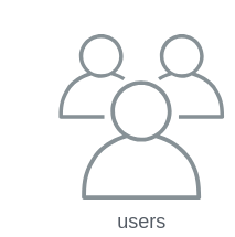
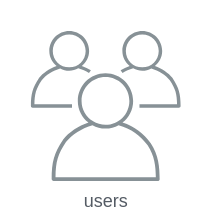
- <mxCell id="2" value="users" style="outlineConnect=0;gradientColor=none;fontColor=#545B64;strokeColor=none;fillColor=#879196;dashed=0;verticalLabelPosition=bottom;verticalAlign=top;align=center;html=1;fontSize=12;fontStyle=0;aspect=fixed;shape=mxgraph.aws4.illustration_users;pointerEvents=1" vertex="1" parent="1"><mxGeometry x="35" y="20" width="100" height="100" as="geometry" /></mxCell>
+ <mxCell id="2" value="users" style="outlineConnect=0;gradientColor=none;fontColor=#545B64;strokeColor=none;fillColor=#879196;dashed=0;verticalLabelPosition=bottom;verticalAlign=top;align=center;html=1;fontSize=12;fontStyle=0;aspect=fixed;shape=mxgraph.aws4.illustration_users;pointerEvents=1" vertex="1" parent="1"><mxGeometry x="20" y="20" width="100" height="100" as="geometry" /></mxCell>
